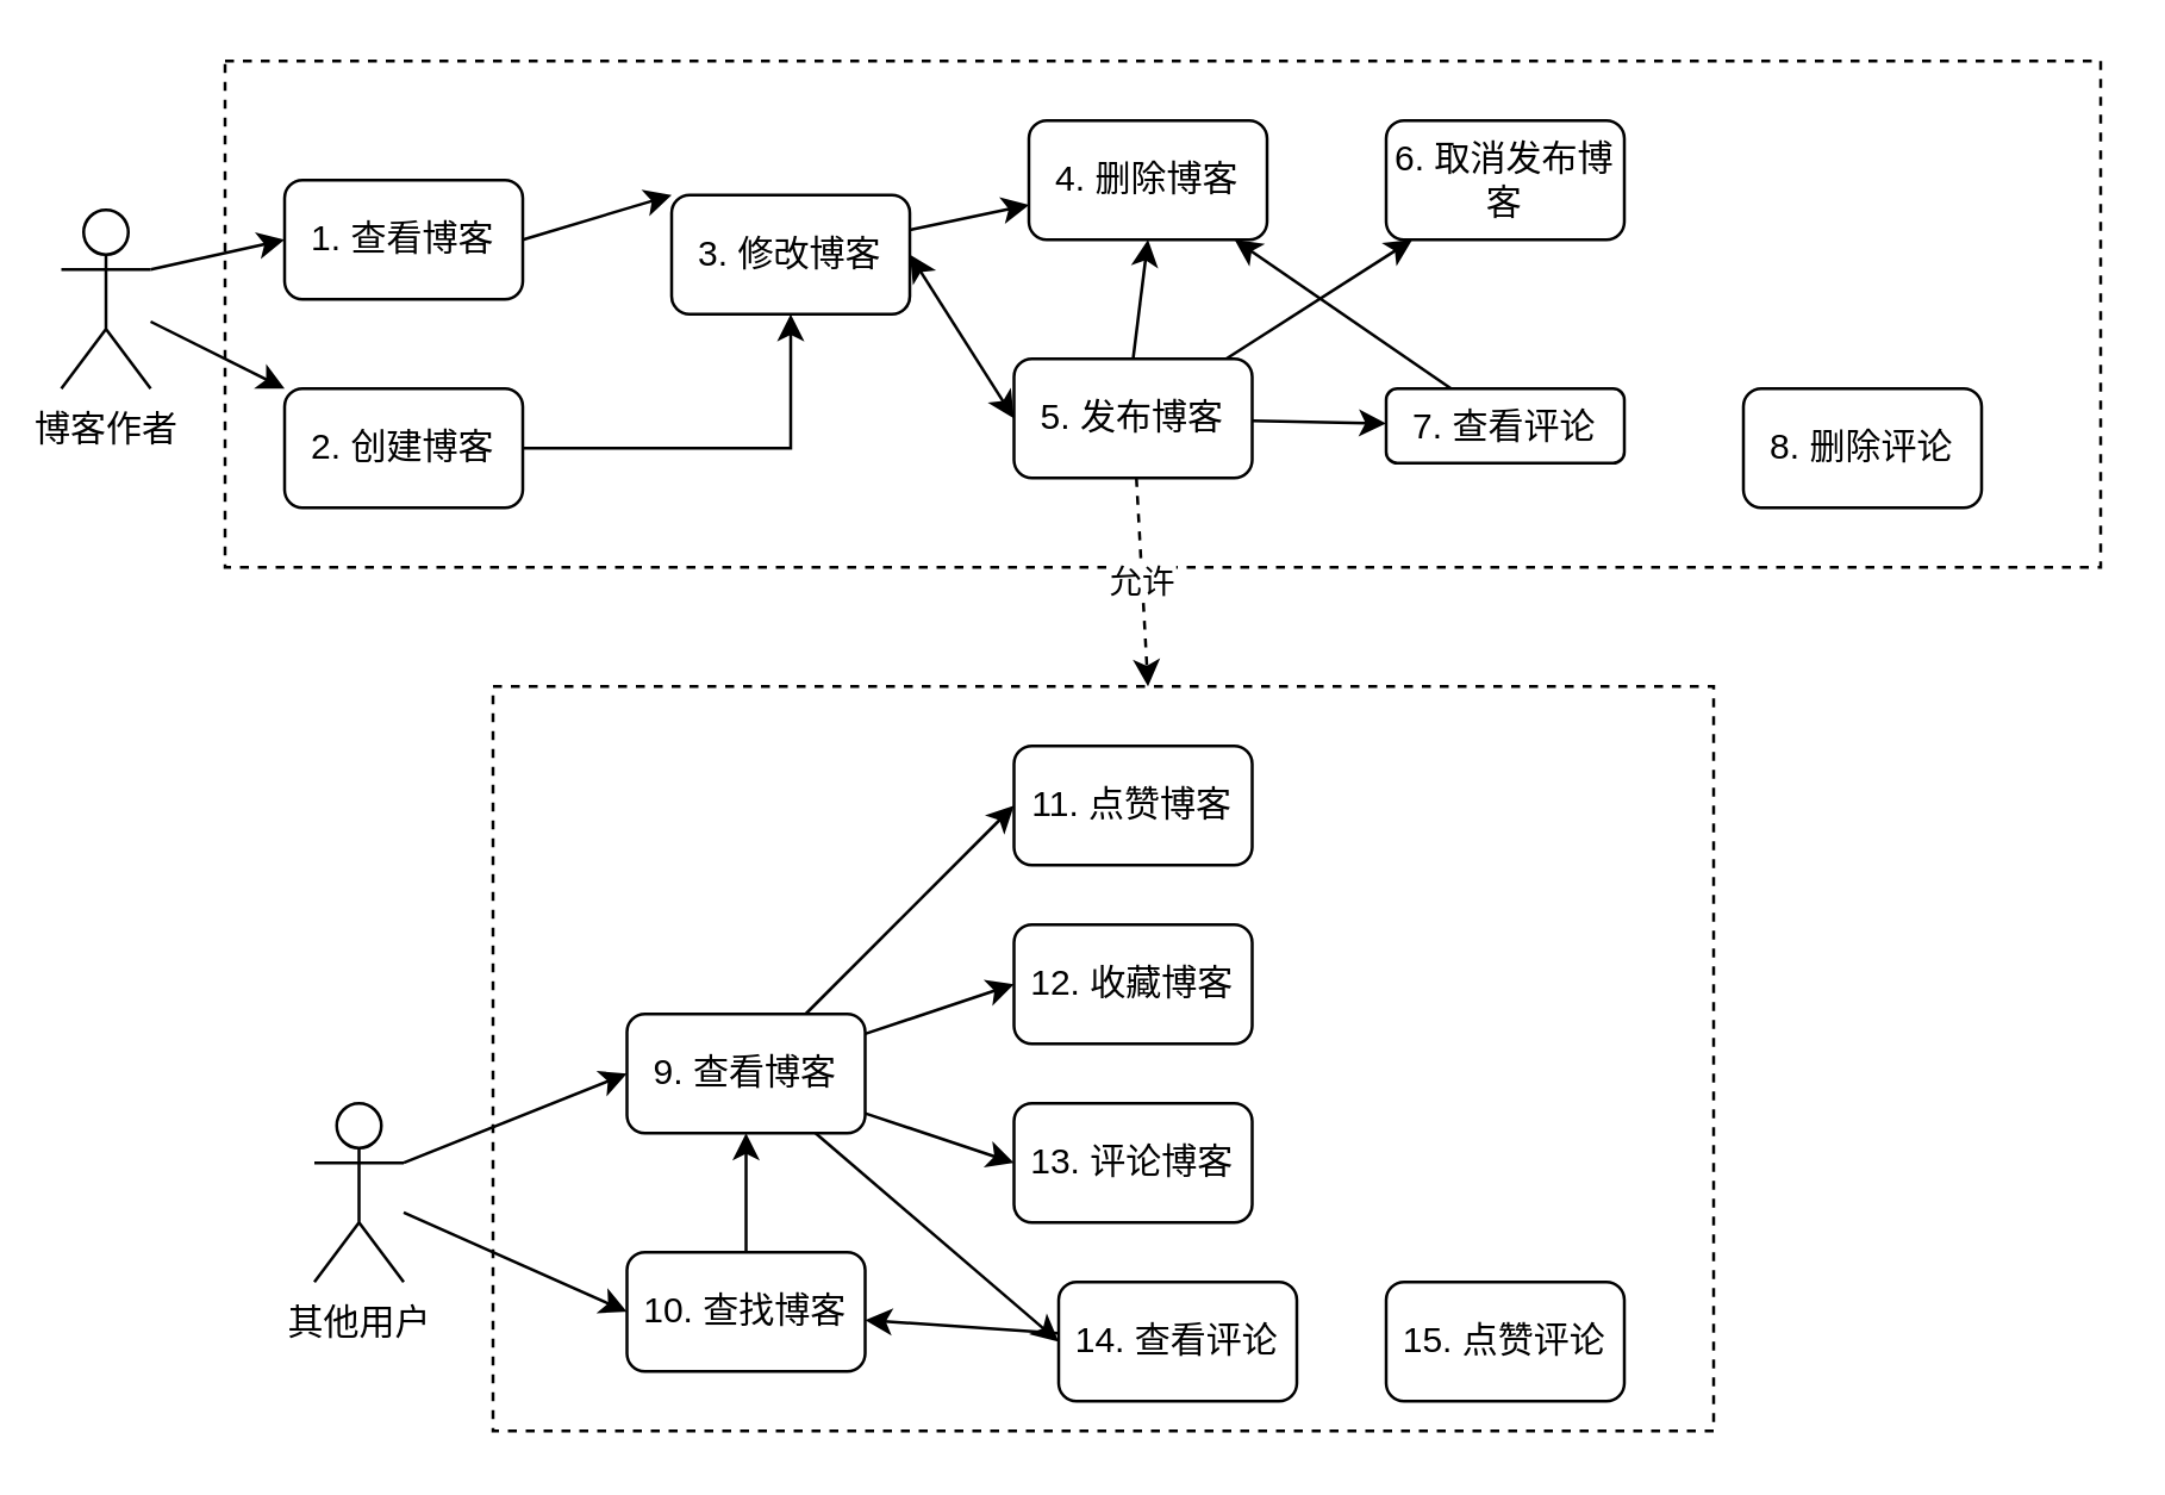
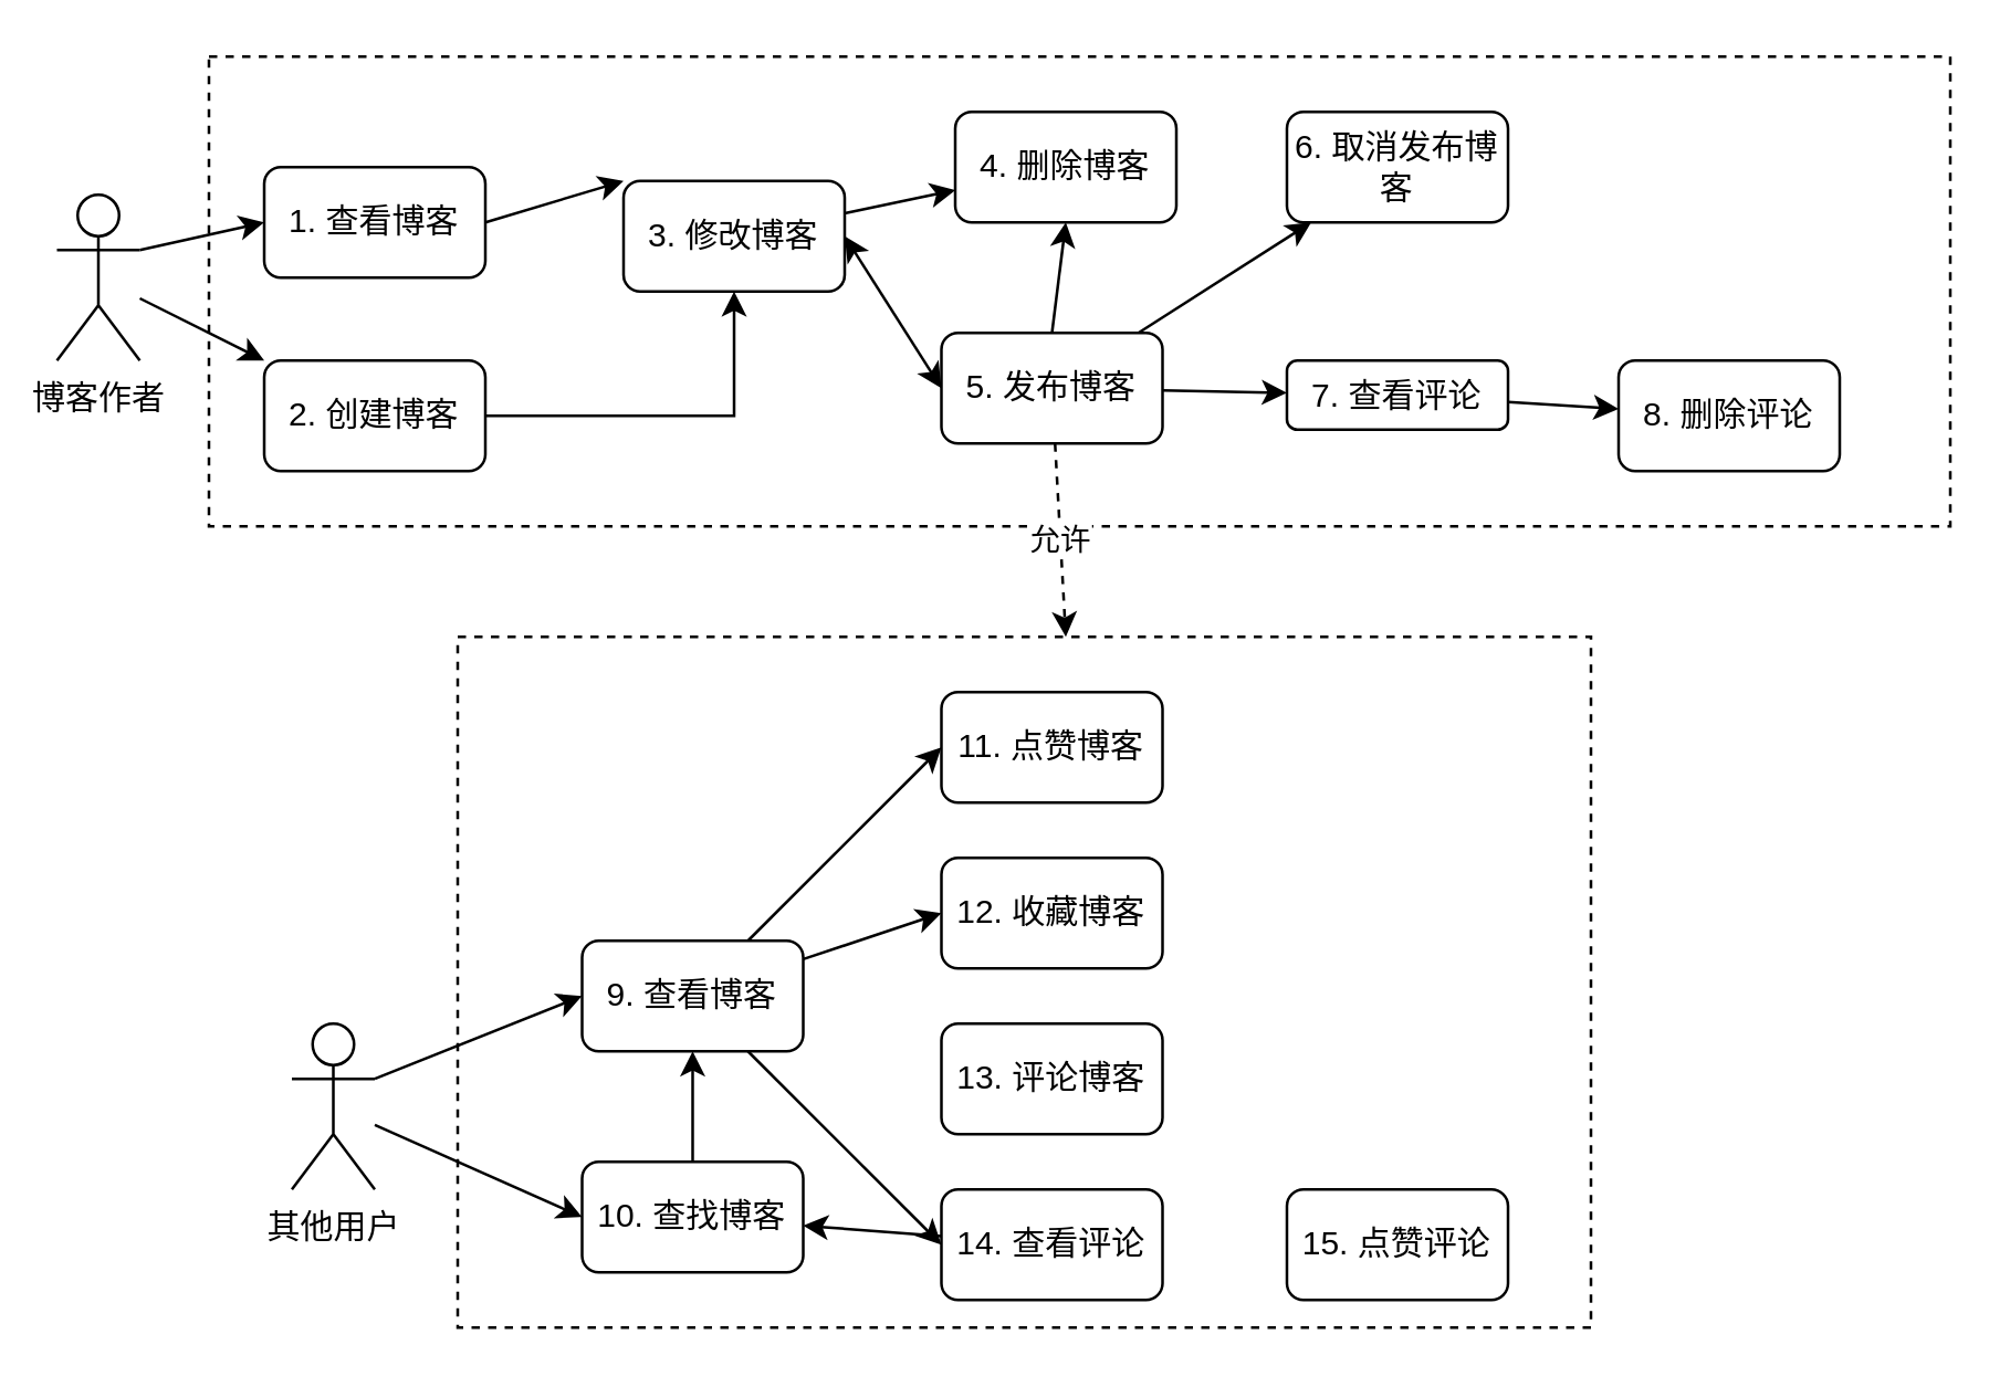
- <mxCell id="16" value="" style="edgeStyle=none;rounded=0;orthogonalLoop=1;jettySize=auto;html=1;startArrow=none;startFill=0;" parent="1" source="17" target="9" edge="1"><mxGeometry relative="1" as="geometry" /></mxCell>
+ <mxCell id="16" value="" style="edgeStyle=none;rounded=0;orthogonalLoop=1;jettySize=auto;html=1;startArrow=none;startFill=0;" parent="1" source="17" target="18" edge="1"><mxGeometry relative="1" as="geometry" /></mxCell>
- <mxCell id="22" style="edgeStyle=none;rounded=0;orthogonalLoop=1;jettySize=auto;html=1;entryX=0;entryY=0.5;entryDx=0;entryDy=0;startArrow=none;startFill=0;" parent="1" source="25" target="36" edge="1"><mxGeometry relative="1" as="geometry" /></mxCell>
- <mxCell id="38" value="14. 查看评论" style="rounded=1;whiteSpace=wrap;html=1;" parent="1" vertex="1"><mxGeometry x="355" y="430" width="80" height="40" as="geometry" /></mxCell>
+ <mxCell id="38" value="14. 查看评论" style="rounded=1;whiteSpace=wrap;html=1;" parent="1" vertex="1"><mxGeometry x="340" y="430" width="80" height="40" as="geometry" /></mxCell>
